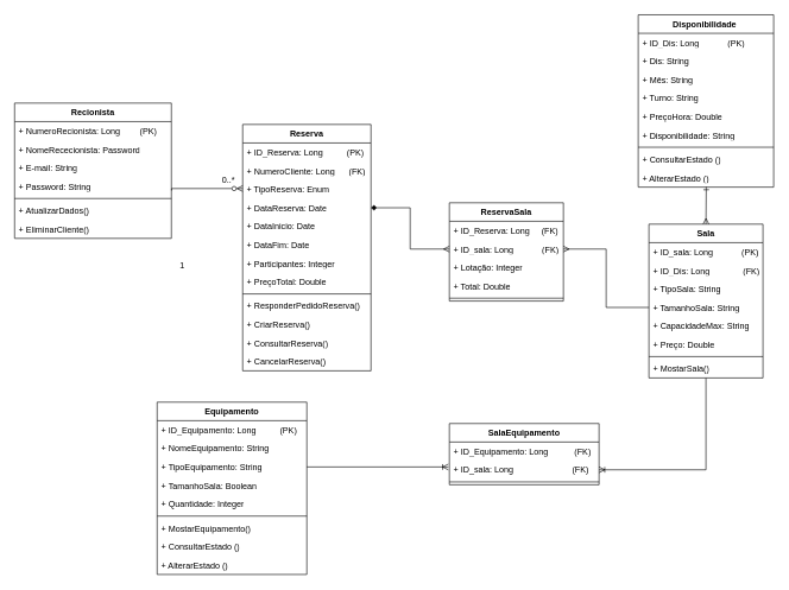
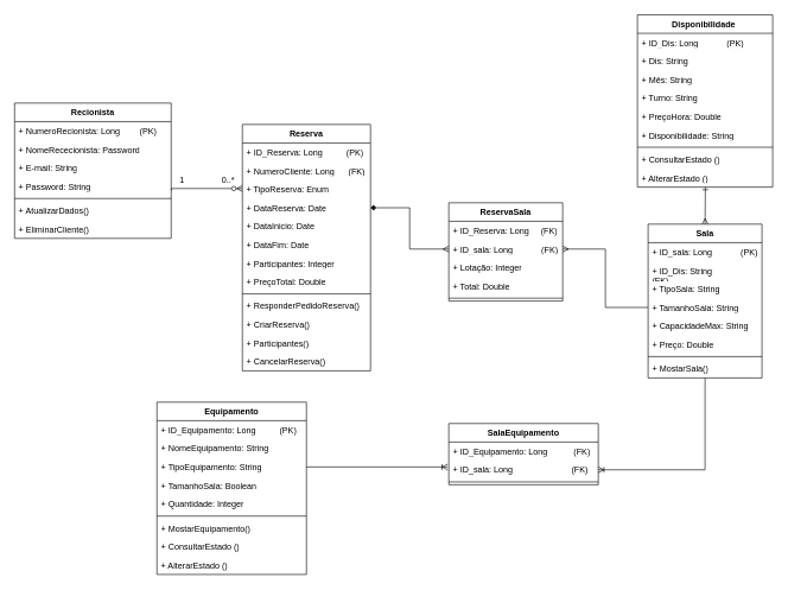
- <mxCell id="44" value="1" style="text;html=1;align=center;verticalAlign=middle;resizable=0;points=[];autosize=1;strokeColor=none;fillColor=none;" parent="1" vertex="1"><mxGeometry x="240" y="357" width="30" height="30" as="geometry" /></mxCell>
+ <mxCell id="44" value="1" style="text;html=1;align=center;verticalAlign=middle;resizable=0;points=[];autosize=1;strokeColor=none;fillColor=none;" parent="1" vertex="1"><mxGeometry x="240" y="237" width="30" height="30" as="geometry" /></mxCell>
- <mxCell id="13" value="+ ID_Dis: Long&amp;nbsp; &amp;nbsp; &amp;nbsp; &amp;nbsp; &amp;nbsp; &amp;nbsp; &amp;nbsp; (FK)" style="text;strokeColor=none;fillColor=none;align=left;verticalAlign=top;spacingLeft=4;spacingRight=4;overflow=hidden;rotatable=0;points=[[0,0.5],[1,0.5]];portConstraint=eastwest;whiteSpace=wrap;html=1;" parent="11" vertex="1"><mxGeometry y="52" width="160" height="26" as="geometry" /></mxCell>
+ <mxCell id="13" value="+ ID_Dis: String&amp;nbsp; &amp;nbsp; &amp;nbsp; &amp;nbsp; &amp;nbsp; &amp;nbsp; &amp;nbsp; (FK)" style="text;strokeColor=none;fillColor=none;align=left;verticalAlign=top;spacingLeft=4;spacingRight=4;overflow=hidden;rotatable=0;points=[[0,0.5],[1,0.5]];portConstraint=eastwest;whiteSpace=wrap;html=1;" parent="11" vertex="1"><mxGeometry y="52" width="160" height="26" as="geometry" /></mxCell>
- <mxCell id="32" value="+ ConsultarReserva()" style="text;strokeColor=none;fillColor=none;align=left;verticalAlign=top;spacingLeft=4;spacingRight=4;overflow=hidden;rotatable=0;points=[[0,0.5],[1,0.5]];portConstraint=eastwest;whiteSpace=wrap;html=1;" parent="20" vertex="1"><mxGeometry y="294" width="180" height="26" as="geometry" /></mxCell>
+ <mxCell id="32" value="+ Participantes()" style="text;strokeColor=none;fillColor=none;align=left;verticalAlign=top;spacingLeft=4;spacingRight=4;overflow=hidden;rotatable=0;points=[[0,0.5],[1,0.5]];portConstraint=eastwest;whiteSpace=wrap;html=1;" parent="20" vertex="1"><mxGeometry y="294" width="180" height="26" as="geometry" /></mxCell>
